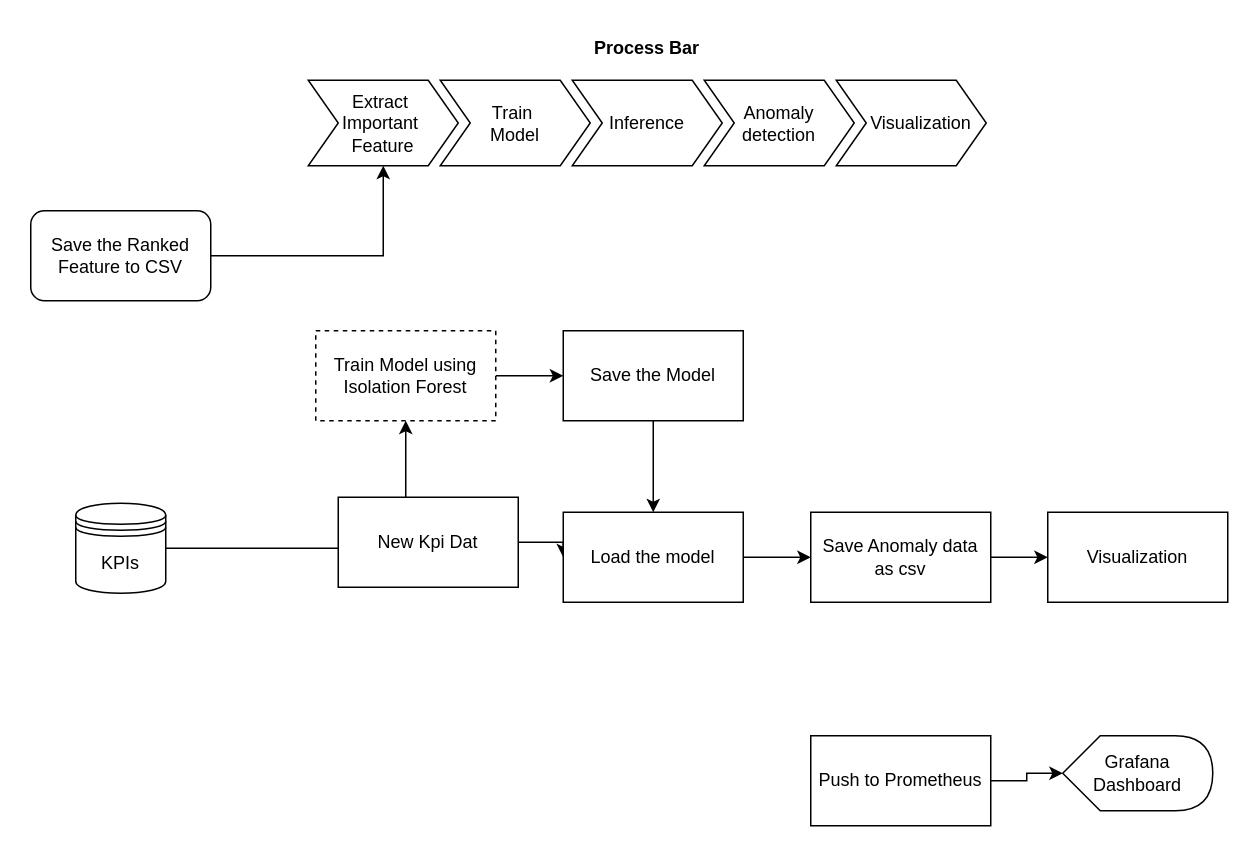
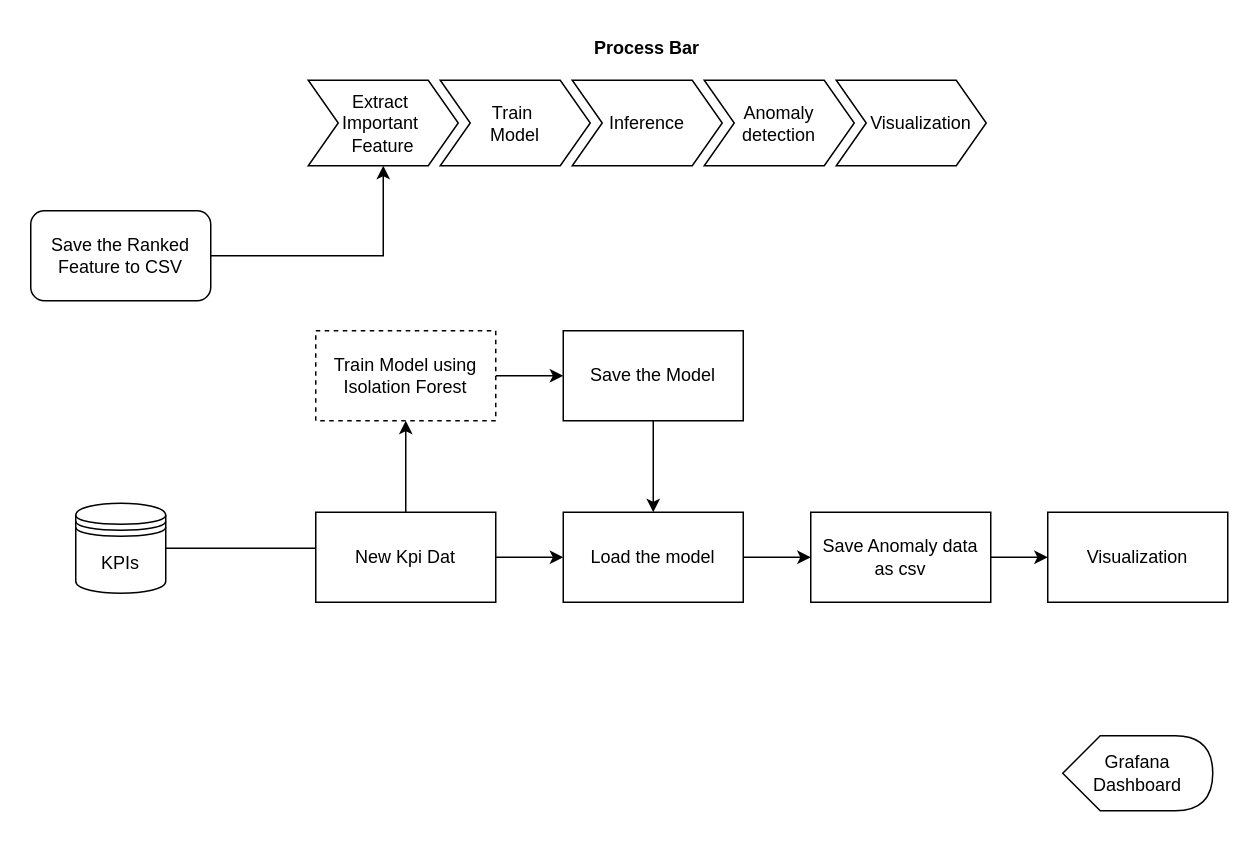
- <mxCell id="11" value="New Kpi Dat" style="rounded=0;whiteSpace=wrap;html=1;" vertex="1" parent="1"><mxGeometry x="225" y="331" width="120" height="60" as="geometry" /></mxCell>
+ <mxCell id="11" value="New Kpi Dat" style="rounded=0;whiteSpace=wrap;html=1;" vertex="1" parent="1"><mxGeometry x="210" y="341" width="120" height="60" as="geometry" /></mxCell>
- <mxCell id="24" value="Push to Prometheus" style="rounded=0;whiteSpace=wrap;html=1;" vertex="1" parent="1"><mxGeometry x="540" y="490" width="120" height="60" as="geometry" /></mxCell>
- <mxCell id="23" style="edgeStyle=orthogonalEdgeStyle;rounded=0;orthogonalLoop=1;jettySize=auto;html=1;exitX=1;exitY=0.5;exitDx=0;exitDy=0;" edge="1" parent="1" source="24" target="25"><mxGeometry relative="1" as="geometry" /></mxCell>
